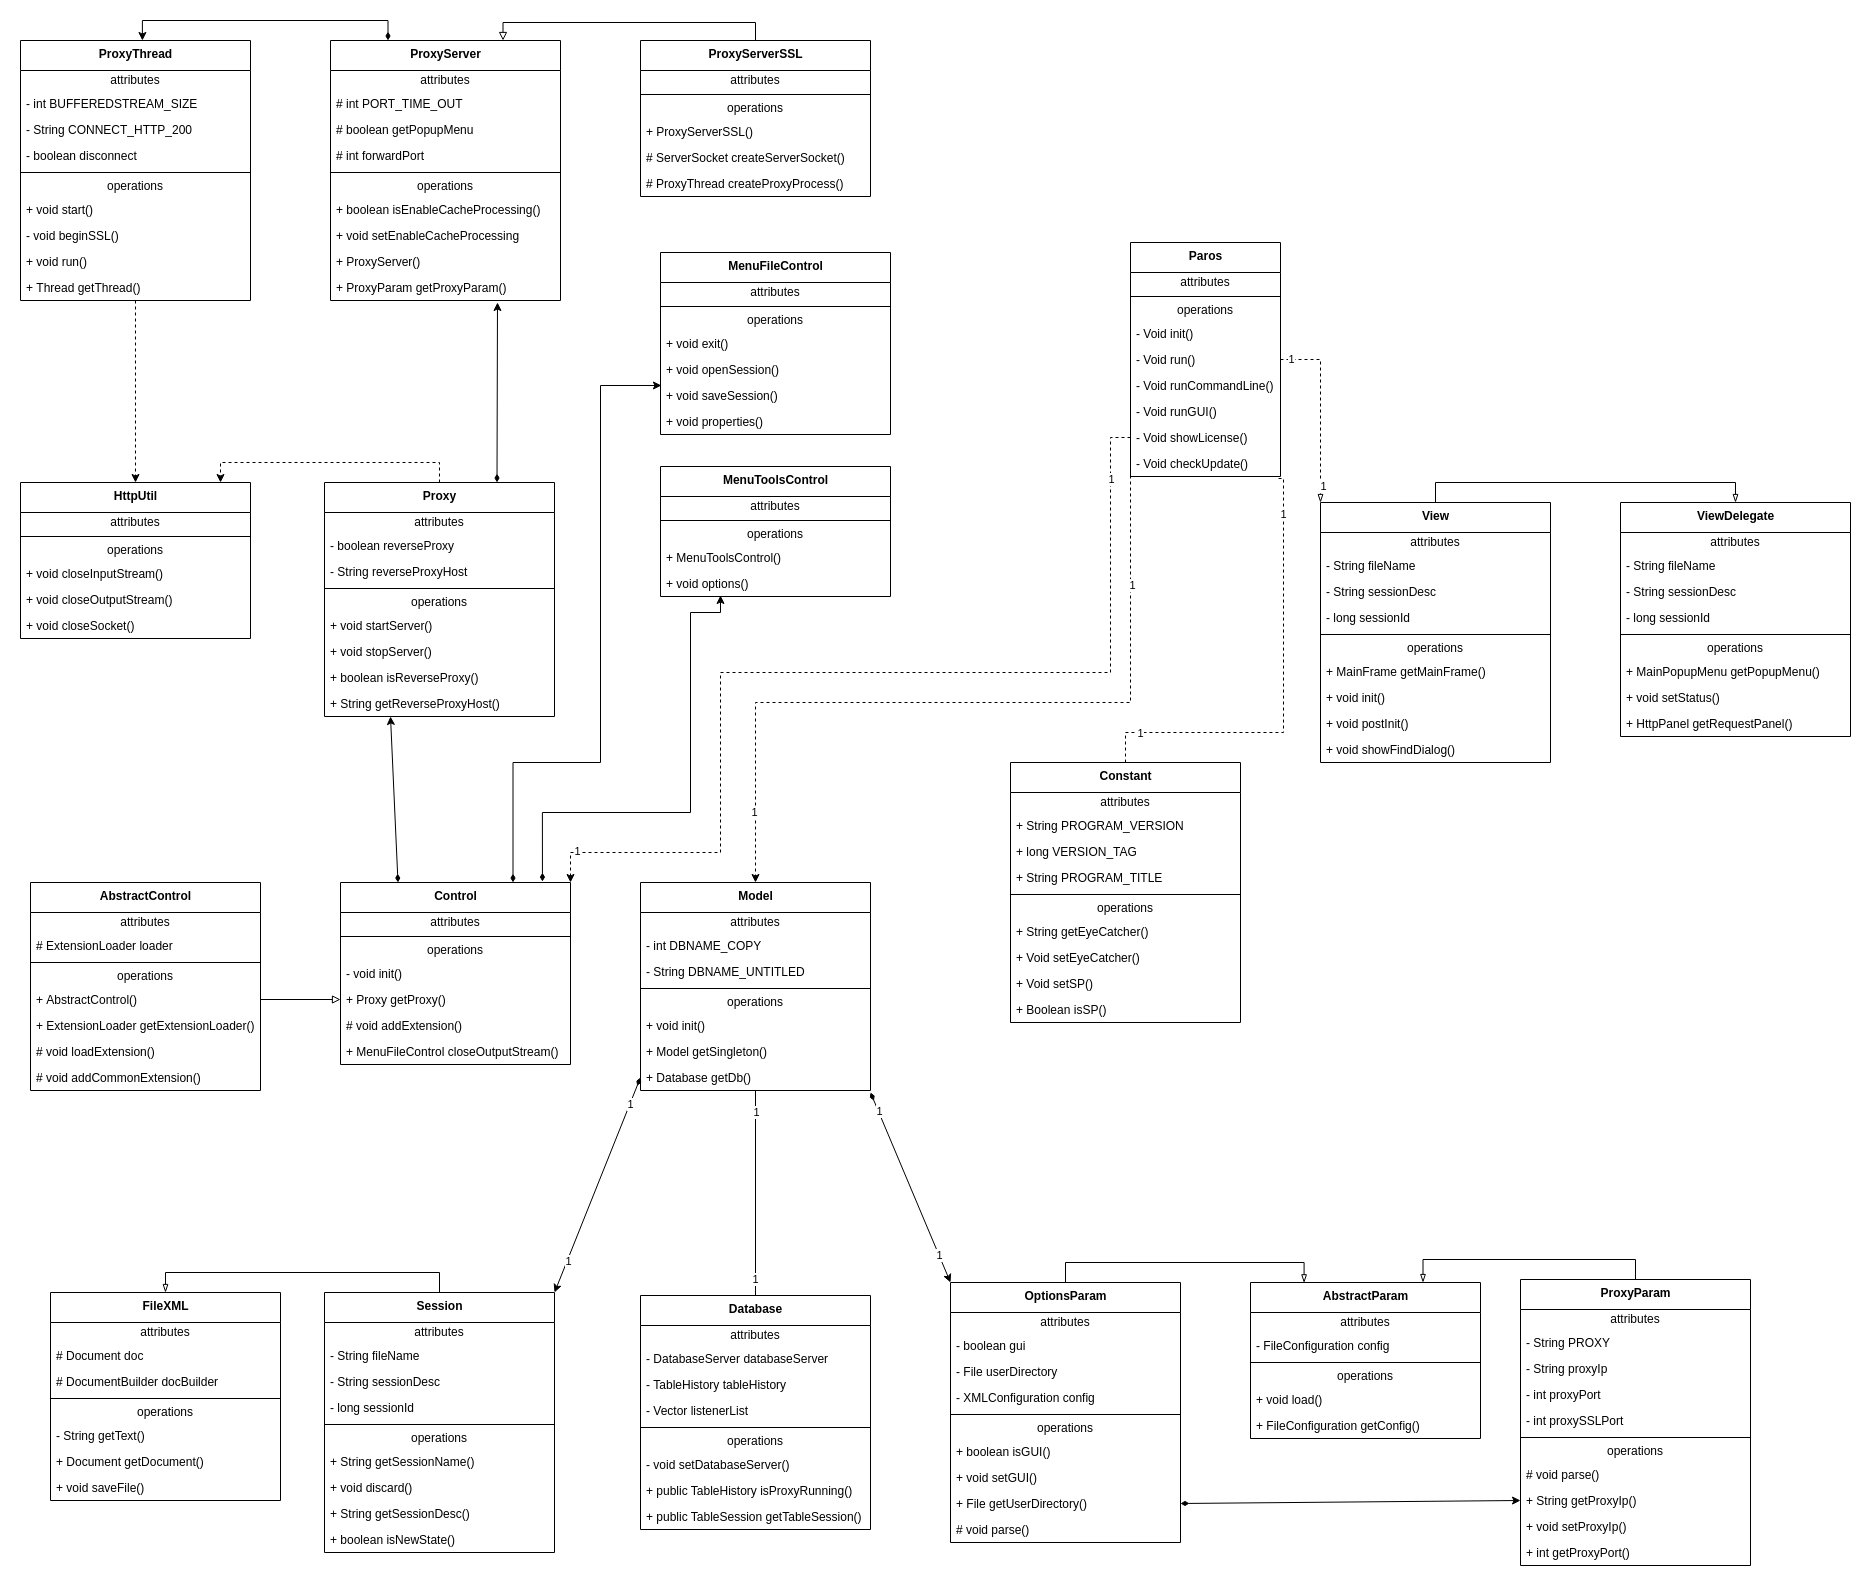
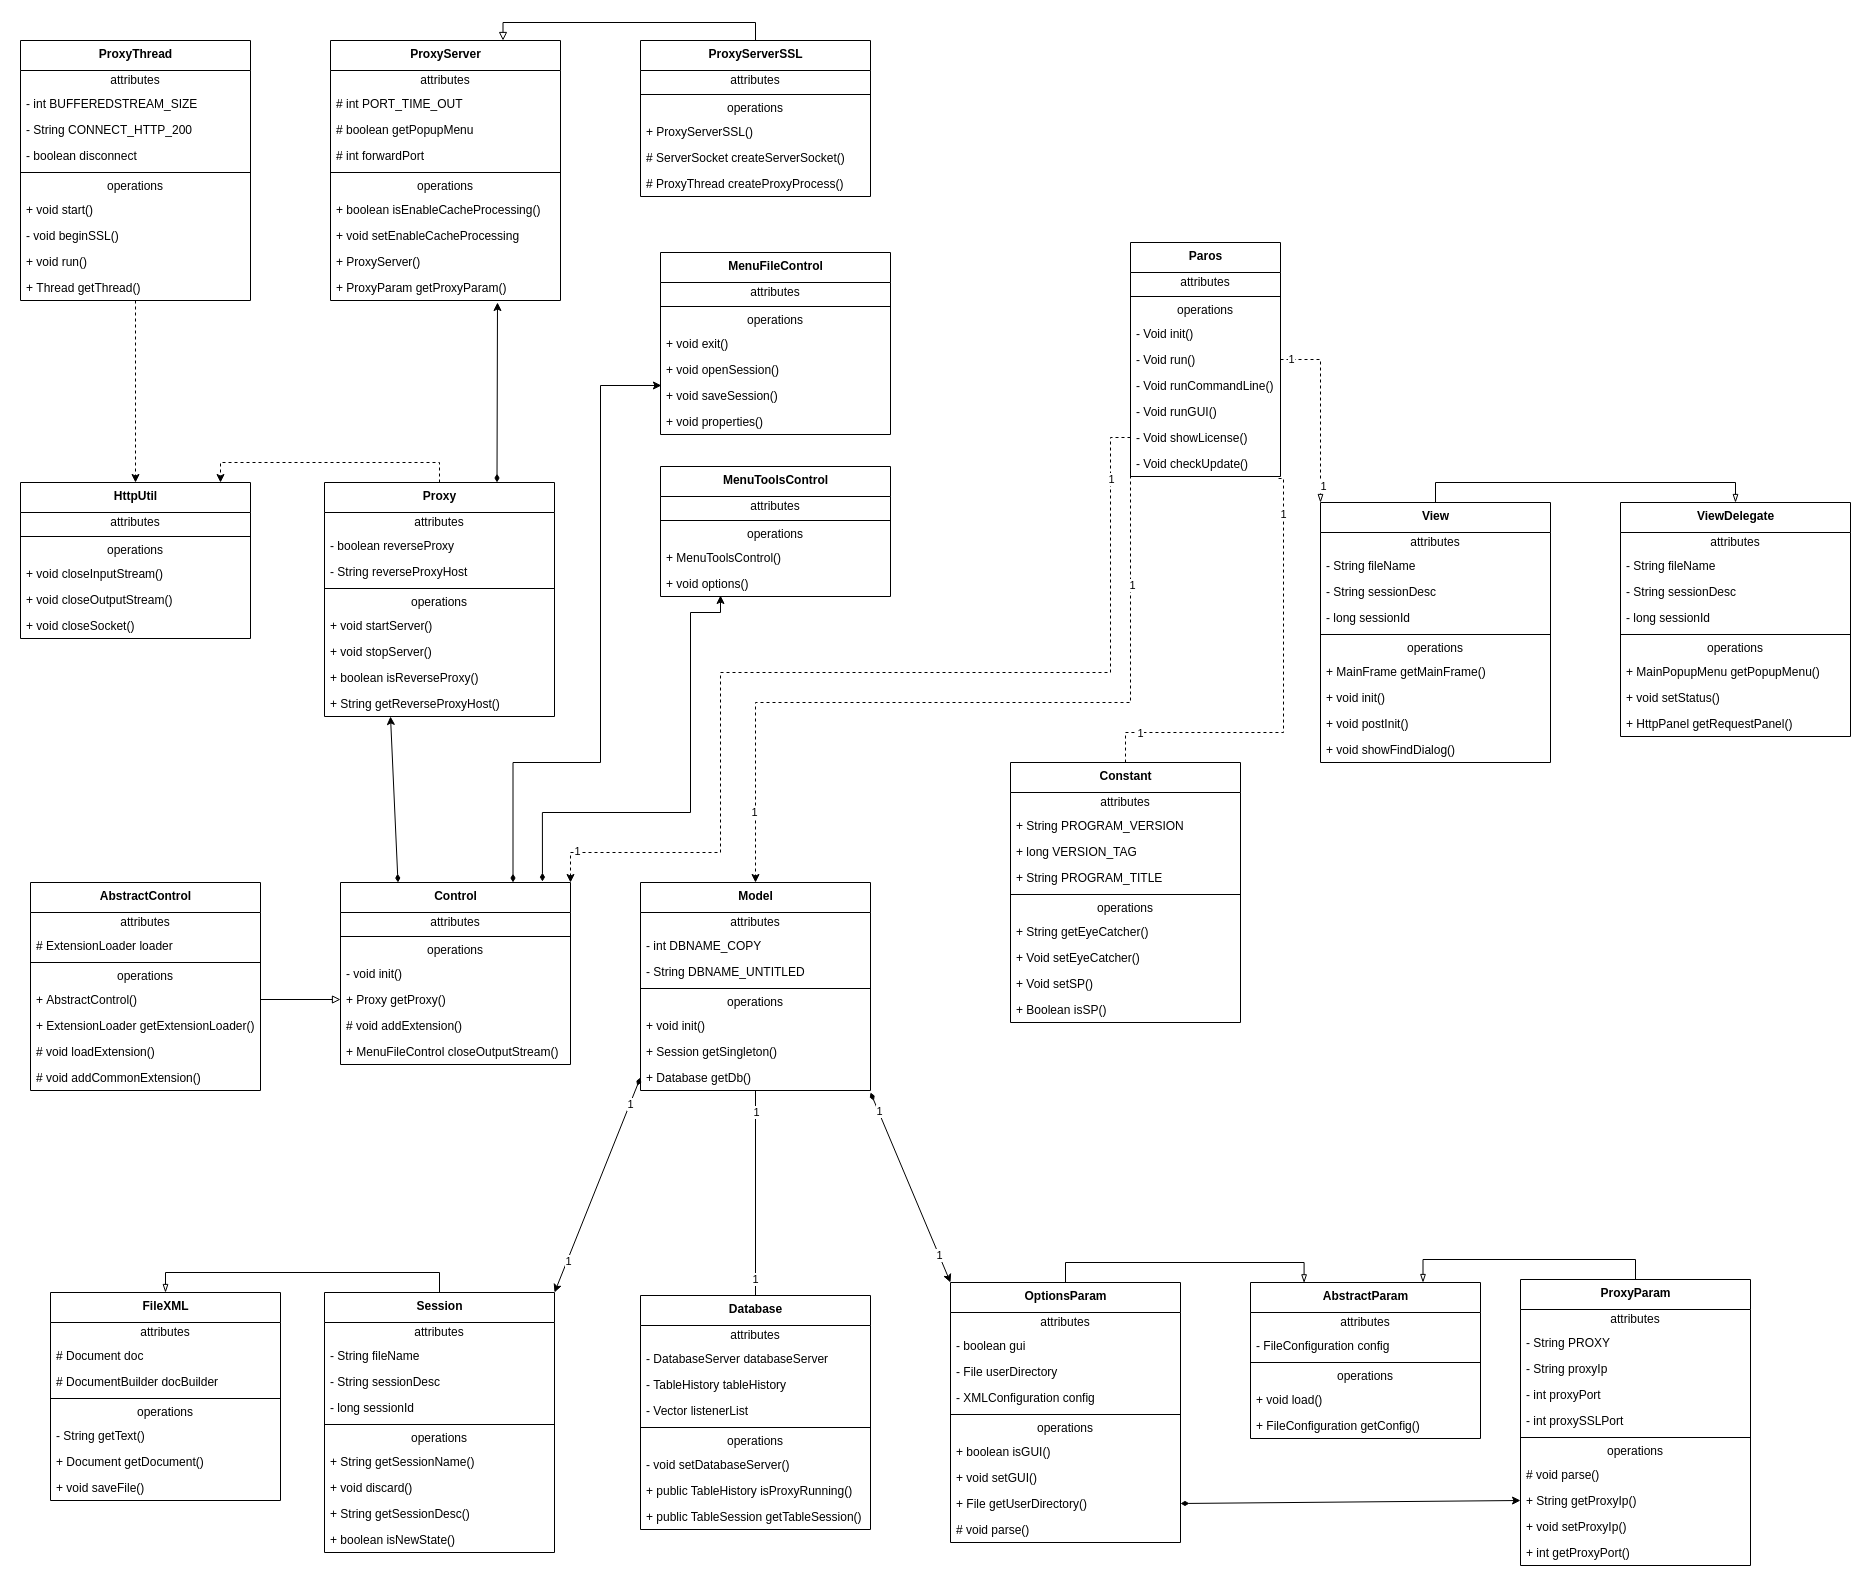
- <mxCell id="178" style="edgeStyle=orthogonalEdgeStyle;rounded=0;orthogonalLoop=1;jettySize=auto;html=1;exitX=0.25;exitY=0;exitDx=0;exitDy=0;entryX=0.53;entryY=0;entryDx=0;entryDy=0;startArrow=diamondThin;startFill=1;endArrow=classic;endFill=1;entryPerimeter=0;" parent="1" source="179" target="212" edge="1"><mxGeometry relative="1" as="geometry"><Array as="points"><mxPoint x="387" y="20" /><mxPoint x="142" y="20" /></Array></mxGeometry></mxCell>
- <mxCell id="33" value="+ Model getSingleton()" style="text;strokeColor=none;fillColor=none;align=left;verticalAlign=top;spacingLeft=4;spacingRight=4;overflow=hidden;rotatable=0;points=[[0,0.5],[1,0.5]];portConstraint=eastwest;" parent="26" vertex="1"><mxGeometry y="156" width="230" height="26" as="geometry" /></mxCell>
+ <mxCell id="33" value="+ Session getSingleton()" style="text;strokeColor=none;fillColor=none;align=left;verticalAlign=top;spacingLeft=4;spacingRight=4;overflow=hidden;rotatable=0;points=[[0,0.5],[1,0.5]];portConstraint=eastwest;" parent="26" vertex="1"><mxGeometry y="156" width="230" height="26" as="geometry" /></mxCell>
